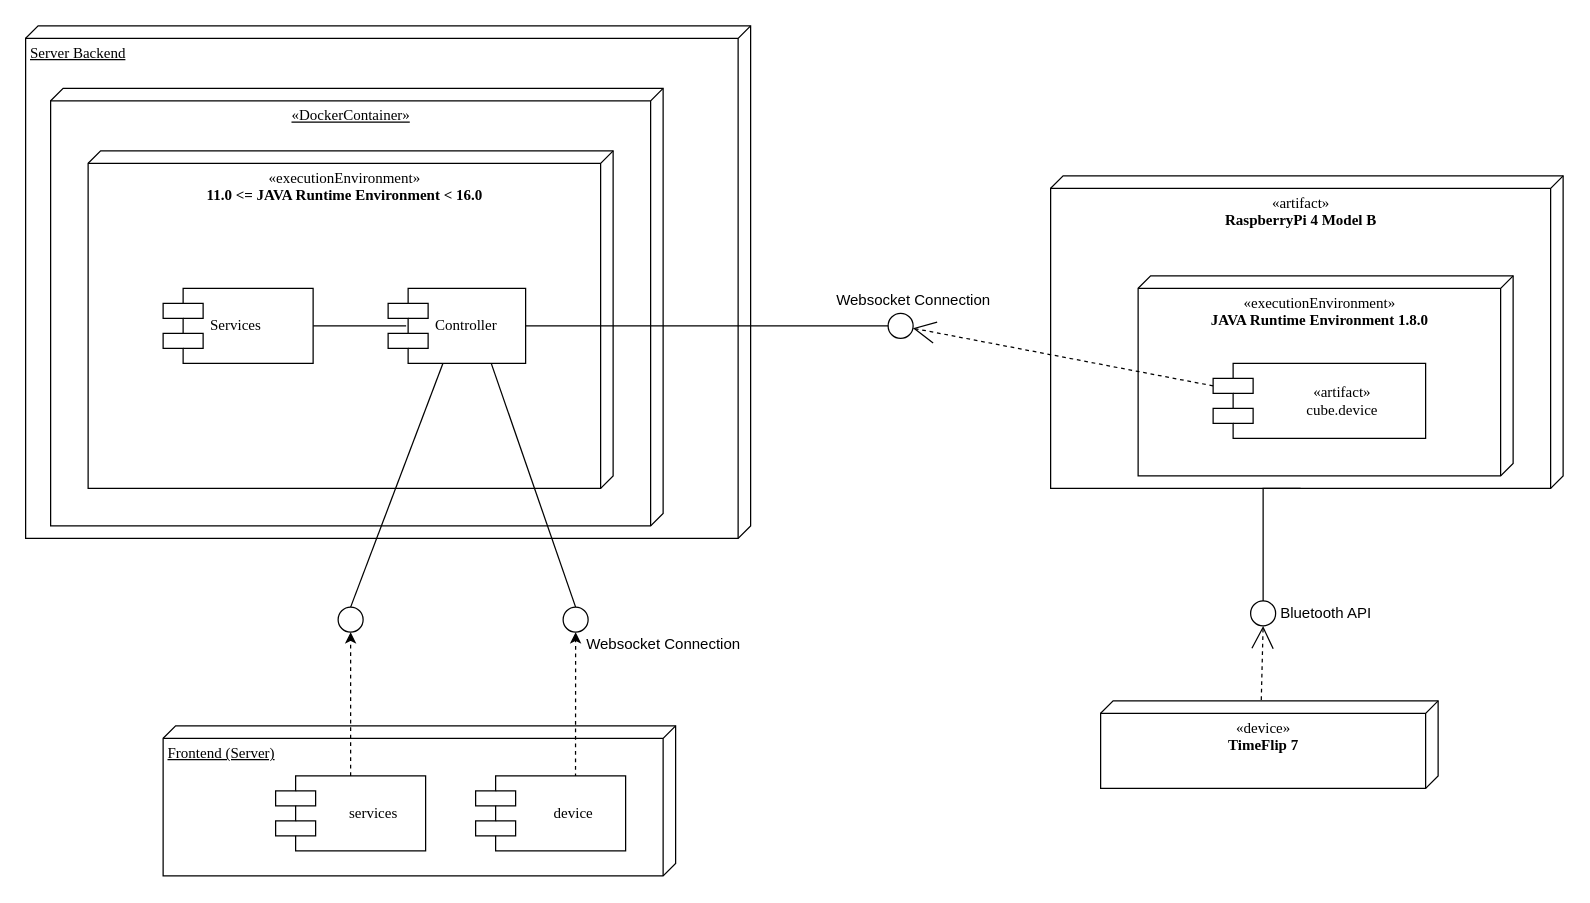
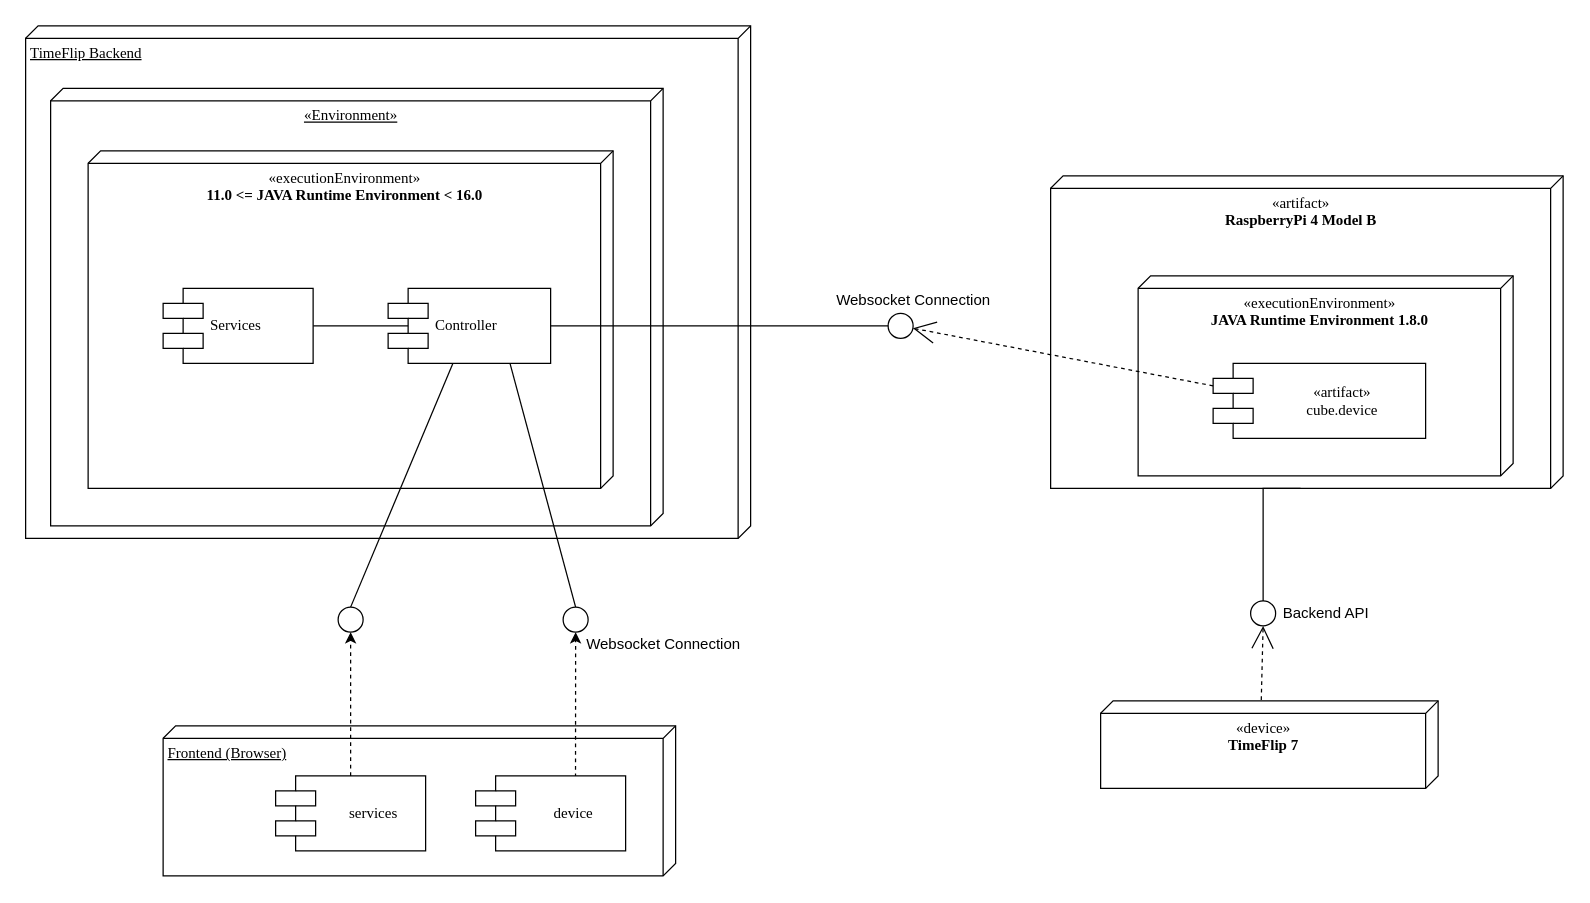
- <mxCell id="12" value="Server Backend" style="verticalAlign=top;align=left;spacingTop=8;spacingLeft=2;spacingRight=12;shape=cube;size=10;direction=south;fontStyle=4;html=1;rounded=0;shadow=0;comic=0;labelBackgroundColor=none;strokeWidth=1;fontFamily=Verdana;fontSize=12" vertex="1" parent="1"><mxGeometry x="20" y="20" width="580" height="410" as="geometry" /></mxCell>
+ <mxCell id="12" value="TimeFlip Backend" style="verticalAlign=top;align=left;spacingTop=8;spacingLeft=2;spacingRight=12;shape=cube;size=10;direction=south;fontStyle=4;html=1;rounded=0;shadow=0;comic=0;labelBackgroundColor=none;strokeWidth=1;fontFamily=Verdana;fontSize=12" vertex="1" parent="1"><mxGeometry x="20" y="20" width="580" height="410" as="geometry" /></mxCell>
- <mxCell id="18" value="&lt;div&gt;«DockerContainer»&lt;br&gt;&lt;br&gt;&lt;/div&gt;" style="verticalAlign=top;align=center;spacingTop=8;spacingLeft=2;spacingRight=12;shape=cube;size=10;direction=south;fontStyle=4;html=1;rounded=0;shadow=0;comic=0;labelBackgroundColor=none;strokeWidth=1;fontFamily=Verdana;fontSize=12" parent="1" vertex="1"><mxGeometry x="40" y="70" width="490" height="350" as="geometry" /></mxCell>
+ <mxCell id="18" value="&lt;div&gt;«Environment»&lt;br&gt;&lt;br&gt;&lt;/div&gt;" style="verticalAlign=top;align=center;spacingTop=8;spacingLeft=2;spacingRight=12;shape=cube;size=10;direction=south;fontStyle=4;html=1;rounded=0;shadow=0;comic=0;labelBackgroundColor=none;strokeWidth=1;fontFamily=Verdana;fontSize=12" parent="1" vertex="1"><mxGeometry x="40" y="70" width="490" height="350" as="geometry" /></mxCell>
- <mxCell id="21" value="Controller" style="shape=component;align=left;spacingLeft=36;rounded=0;shadow=0;comic=0;labelBackgroundColor=none;strokeWidth=1;fontFamily=Verdana;fontSize=12;html=1;" parent="1" vertex="1"><mxGeometry x="310" y="230" width="110" height="60" as="geometry" /></mxCell>
+ <mxCell id="21" value="Controller" style="shape=component;align=left;spacingLeft=36;rounded=0;shadow=0;comic=0;labelBackgroundColor=none;strokeWidth=1;fontFamily=Verdana;fontSize=12;html=1;" parent="1" vertex="1"><mxGeometry x="310" y="230" width="130" height="60" as="geometry" /></mxCell>
- <mxCell id="15" value="Bluetooth API" style="text;html=1;align=center;verticalAlign=middle;resizable=0;points=[];autosize=1;strokeColor=none;" vertex="1" parent="1"><mxGeometry x="1015" y="480" width="90" height="20" as="geometry" /></mxCell>
+ <mxCell id="15" value="Backend API" style="text;html=1;align=center;verticalAlign=middle;resizable=0;points=[];autosize=1;strokeColor=none;" vertex="1" parent="1"><mxGeometry x="1015" y="480" width="90" height="20" as="geometry" /></mxCell>
- <mxCell id="8" value="Frontend (Server)" style="verticalAlign=top;align=left;spacingTop=8;spacingLeft=2;spacingRight=12;shape=cube;size=10;direction=south;fontStyle=4;html=1;rounded=0;shadow=0;comic=0;labelBackgroundColor=none;strokeWidth=1;fontFamily=Verdana;fontSize=12" vertex="1" parent="1"><mxGeometry x="130" y="580" width="410" height="120" as="geometry" /></mxCell>
+ <mxCell id="8" value="Frontend (Browser)" style="verticalAlign=top;align=left;spacingTop=8;spacingLeft=2;spacingRight=12;shape=cube;size=10;direction=south;fontStyle=4;html=1;rounded=0;shadow=0;comic=0;labelBackgroundColor=none;strokeWidth=1;fontFamily=Verdana;fontSize=12" vertex="1" parent="1"><mxGeometry x="130" y="580" width="410" height="120" as="geometry" /></mxCell>
